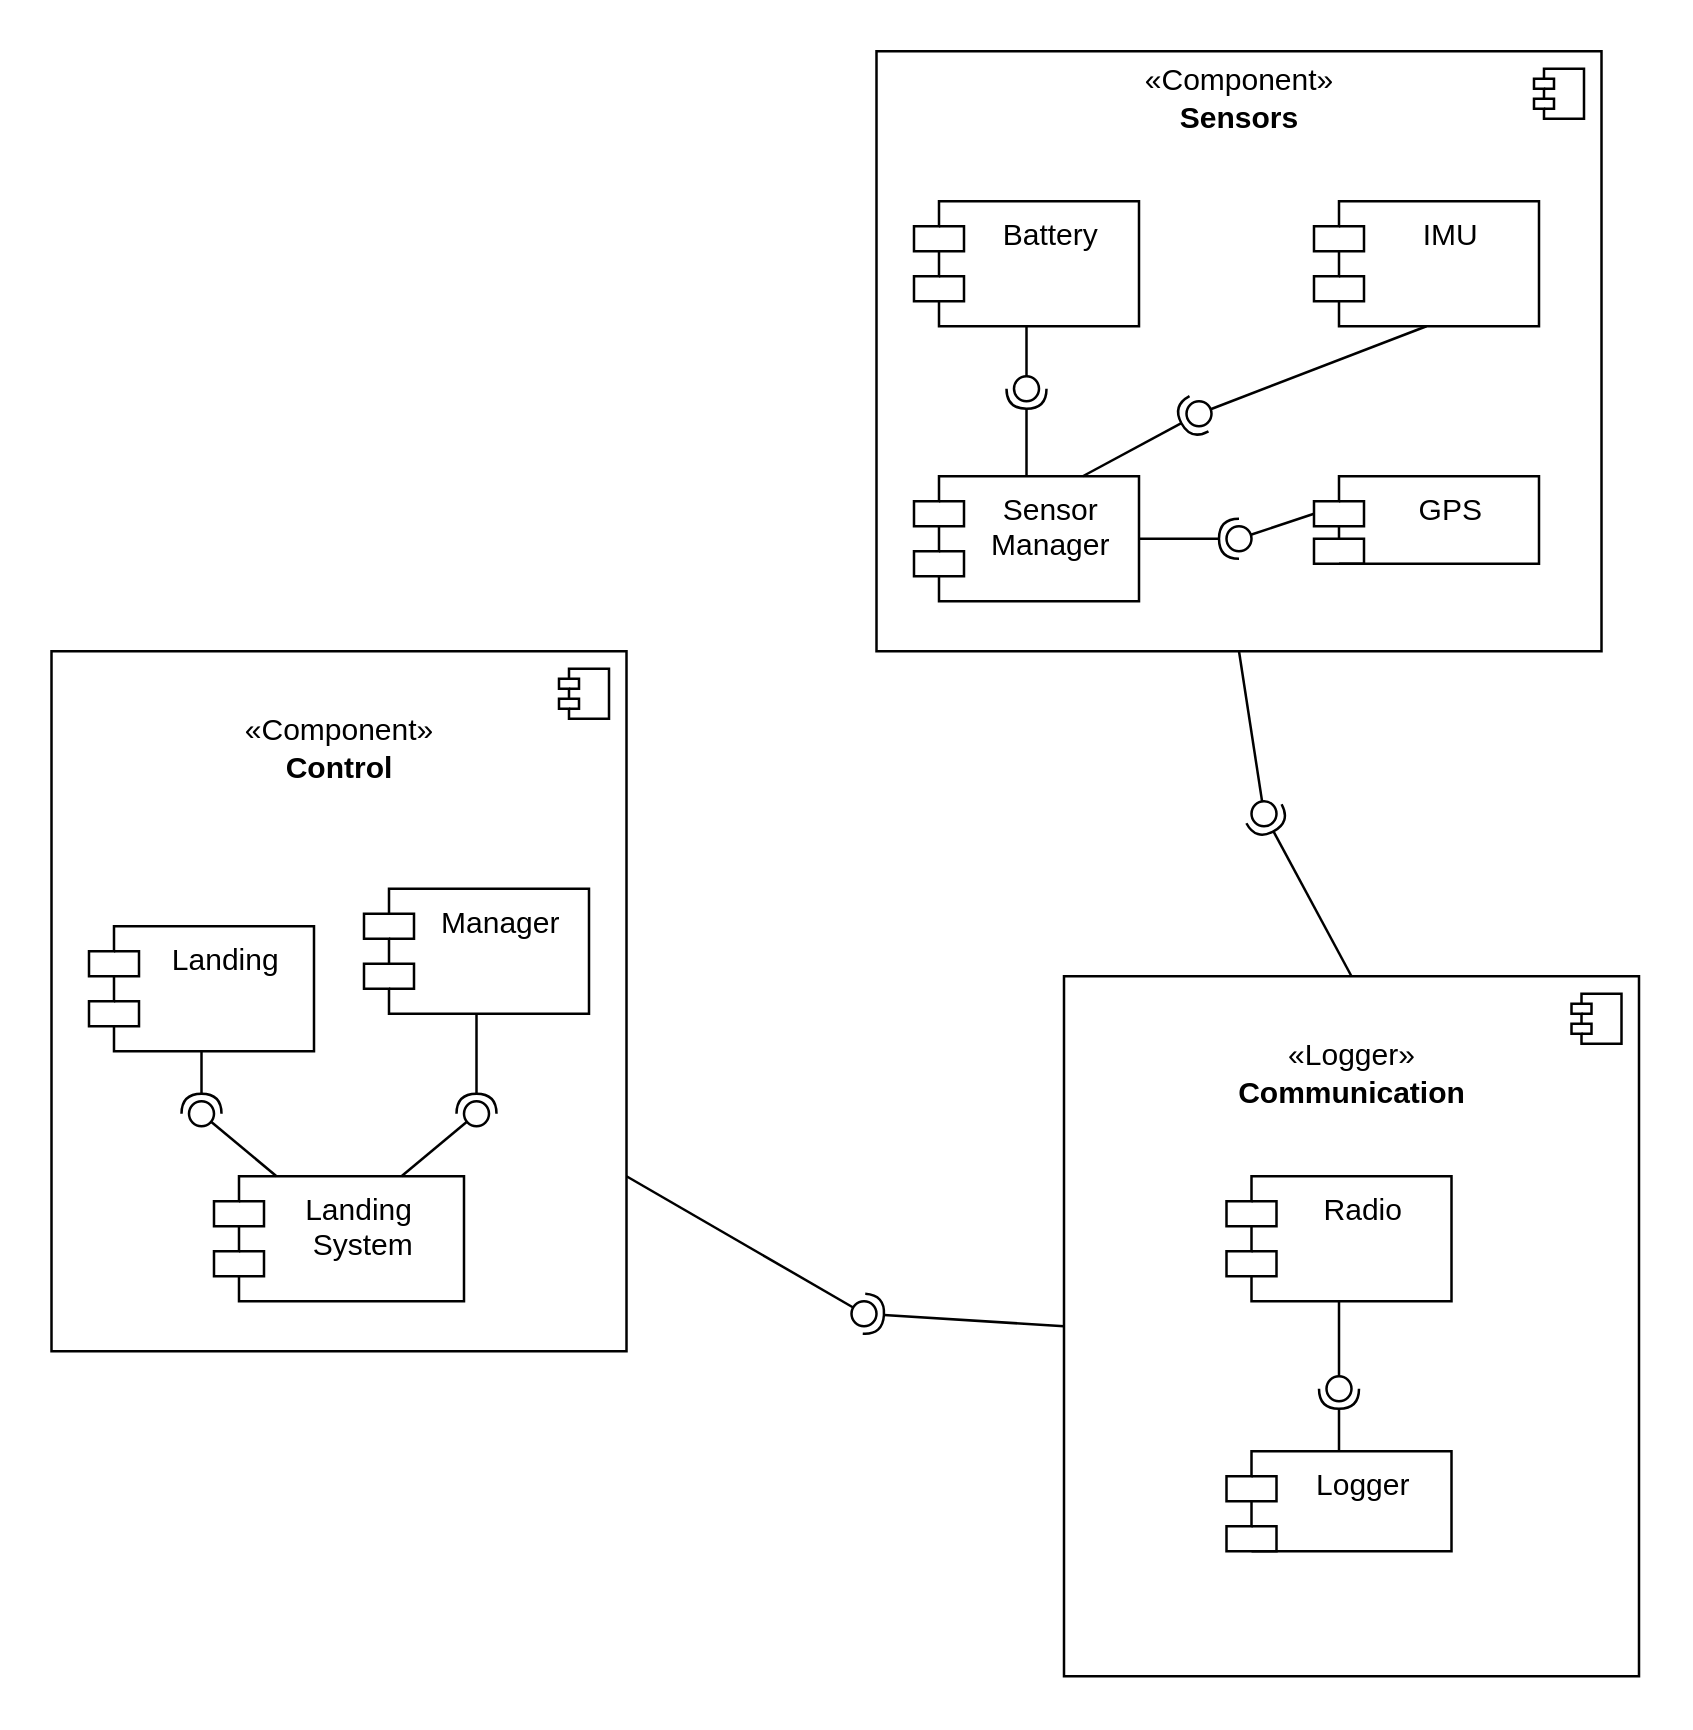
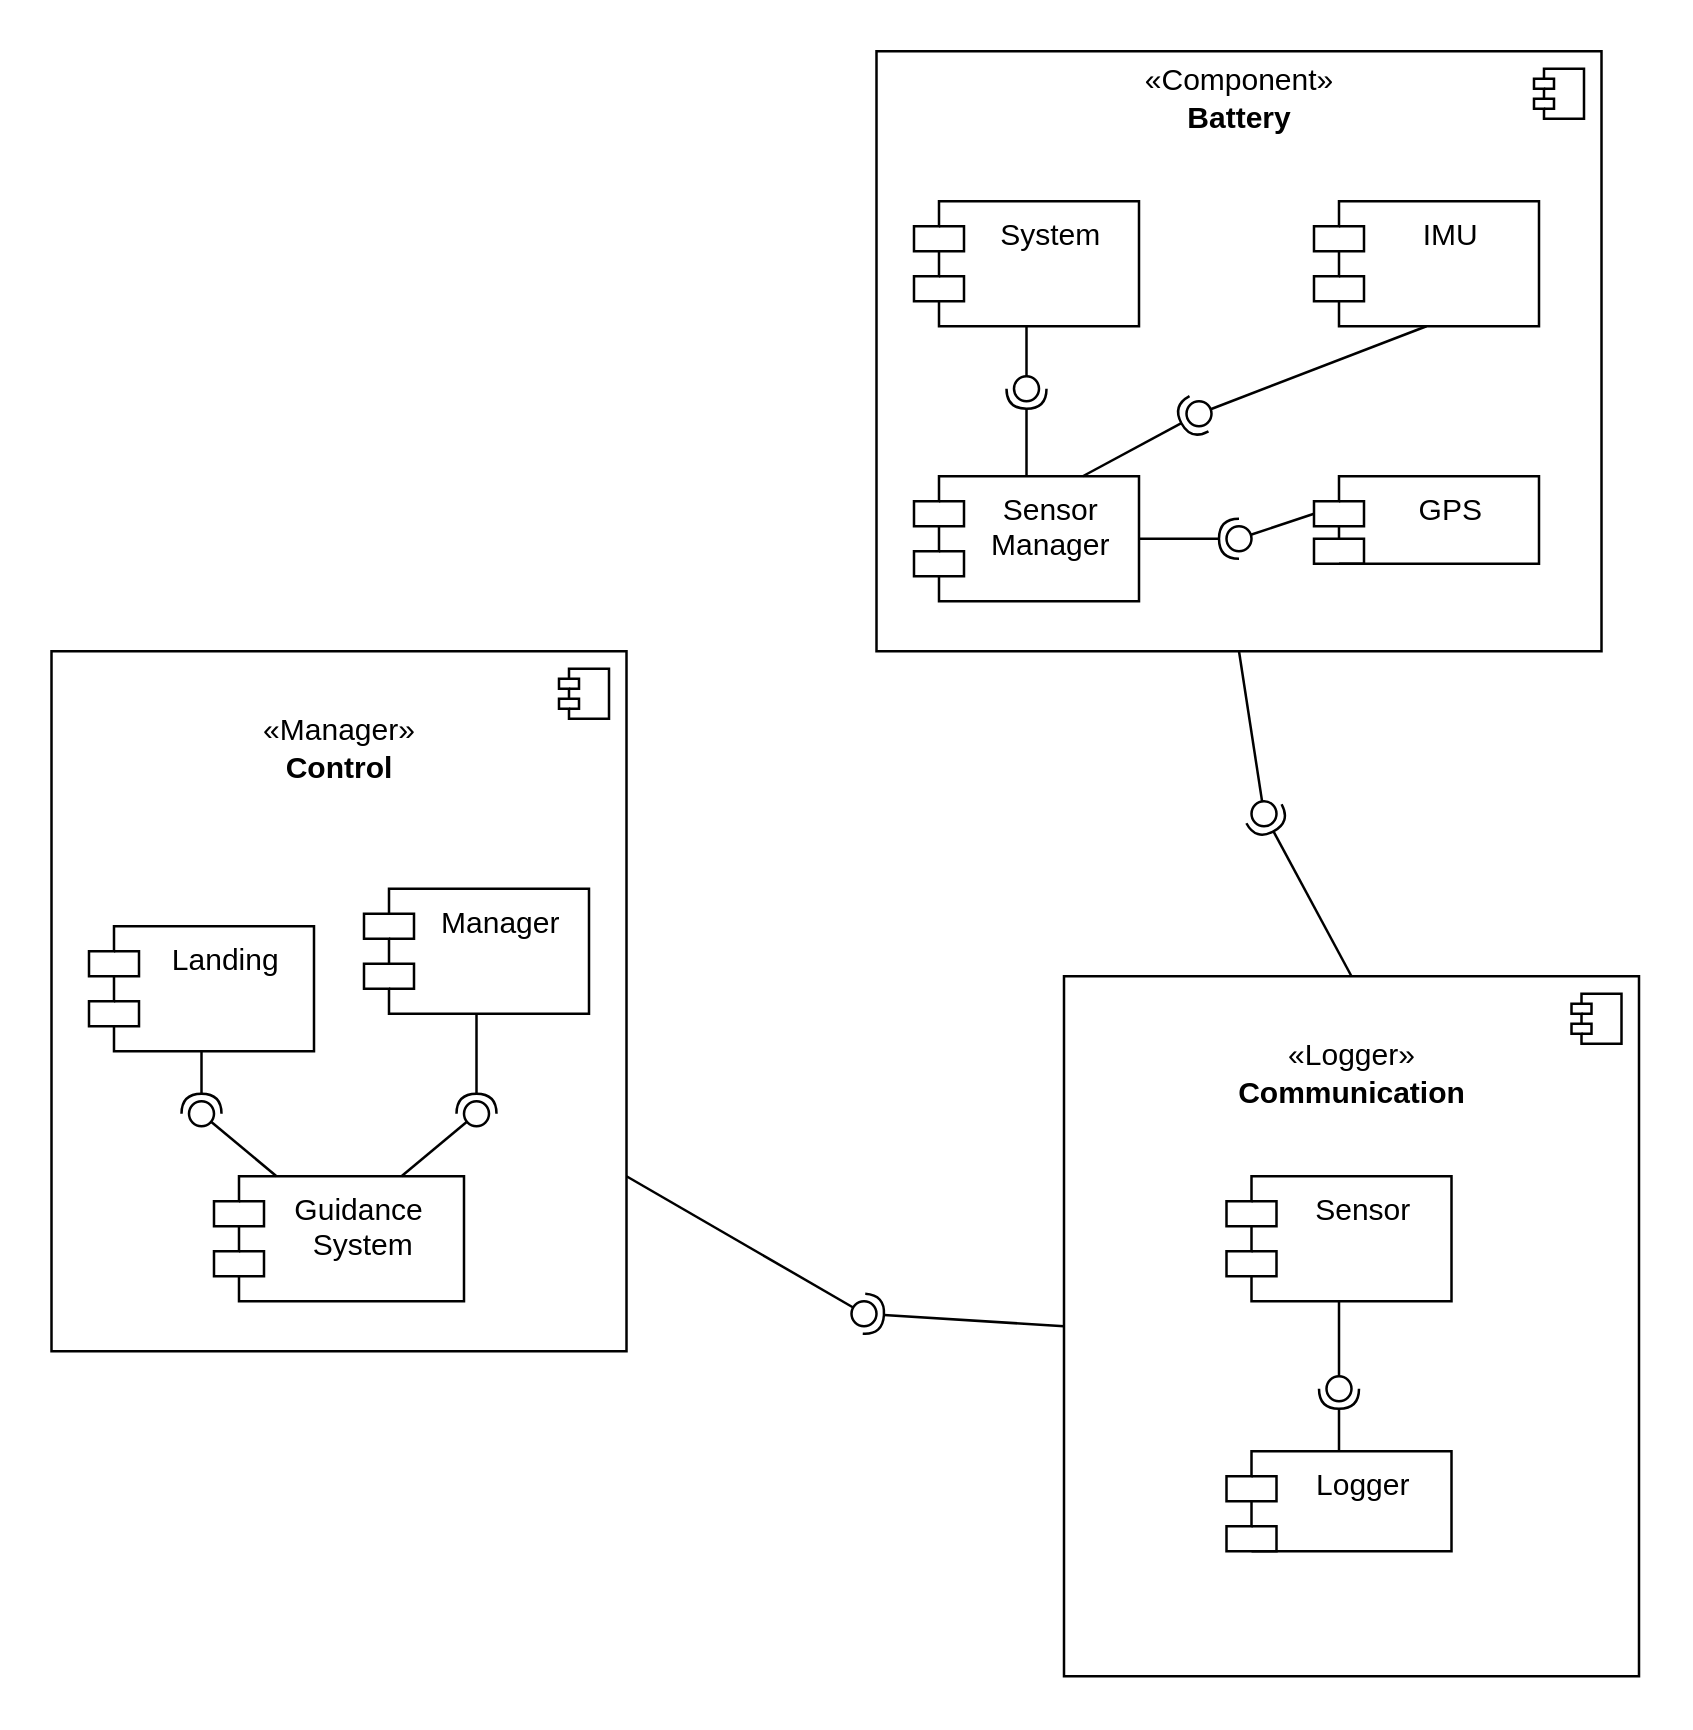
- <mxCell id="25" value="Battery" style="shape=module;align=left;spacingLeft=20;align=center;verticalAlign=top;" vertex="1" parent="1"><mxGeometry x="365" y="80" width="90" height="50" as="geometry" /></mxCell>
+ <mxCell id="25" value="System" style="shape=module;align=left;spacingLeft=20;align=center;verticalAlign=top;" vertex="1" parent="1"><mxGeometry x="365" y="80" width="90" height="50" as="geometry" /></mxCell>
- <mxCell id="4" value="«Component»&lt;br&gt;&lt;b&gt;Sensors&lt;br&gt;&lt;br&gt;&lt;br&gt;&lt;br&gt;&lt;br&gt;&lt;br&gt;&lt;br&gt;&lt;br&gt;&lt;br&gt;&lt;br&gt;&lt;br&gt;&lt;br&gt;&lt;br&gt;&lt;br&gt;&lt;br&gt;&lt;/b&gt;" style="html=1;dropTarget=0;" vertex="1" parent="1"><mxGeometry x="350" y="20" width="290" height="240" as="geometry" /></mxCell>
+ <mxCell id="4" value="«Component»&lt;br&gt;&lt;b&gt;Battery&lt;br&gt;&lt;br&gt;&lt;br&gt;&lt;br&gt;&lt;br&gt;&lt;br&gt;&lt;br&gt;&lt;br&gt;&lt;br&gt;&lt;br&gt;&lt;br&gt;&lt;br&gt;&lt;br&gt;&lt;br&gt;&lt;br&gt;&lt;/b&gt;" style="html=1;dropTarget=0;" vertex="1" parent="1"><mxGeometry x="350" y="20" width="290" height="240" as="geometry" /></mxCell>
- <mxCell id="2" value="«Component»&lt;br&gt;&lt;b&gt;Control&lt;br&gt;&lt;br&gt;&lt;br&gt;&lt;br&gt;&lt;br&gt;&lt;br&gt;&lt;br&gt;&lt;br&gt;&lt;br&gt;&lt;br&gt;&lt;br&gt;&lt;br&gt;&lt;br&gt;&lt;br&gt;&lt;br&gt;&lt;/b&gt;" style="html=1;dropTarget=0;" vertex="1" parent="1"><mxGeometry x="20" y="260" width="230" height="280" as="geometry" /></mxCell>
+ <mxCell id="2" value="«Manager»&lt;br&gt;&lt;b&gt;Control&lt;br&gt;&lt;br&gt;&lt;br&gt;&lt;br&gt;&lt;br&gt;&lt;br&gt;&lt;br&gt;&lt;br&gt;&lt;br&gt;&lt;br&gt;&lt;br&gt;&lt;br&gt;&lt;br&gt;&lt;br&gt;&lt;br&gt;&lt;/b&gt;" style="html=1;dropTarget=0;" vertex="1" parent="1"><mxGeometry x="20" y="260" width="230" height="280" as="geometry" /></mxCell>
- <mxCell id="7" value="Landing &#10;System" style="shape=module;align=left;spacingLeft=20;align=center;verticalAlign=top;" vertex="1" parent="1"><mxGeometry x="85" y="470" width="100" height="50" as="geometry" /></mxCell>
+ <mxCell id="7" value="Guidance &#10;System" style="shape=module;align=left;spacingLeft=20;align=center;verticalAlign=top;" vertex="1" parent="1"><mxGeometry x="85" y="470" width="100" height="50" as="geometry" /></mxCell>
- <mxCell id="20" value="Radio" style="shape=module;align=left;spacingLeft=20;align=center;verticalAlign=top;" vertex="1" parent="1"><mxGeometry x="490" y="470" width="90" height="50" as="geometry" /></mxCell>
+ <mxCell id="20" value="Sensor" style="shape=module;align=left;spacingLeft=20;align=center;verticalAlign=top;" vertex="1" parent="1"><mxGeometry x="490" y="470" width="90" height="50" as="geometry" /></mxCell>
